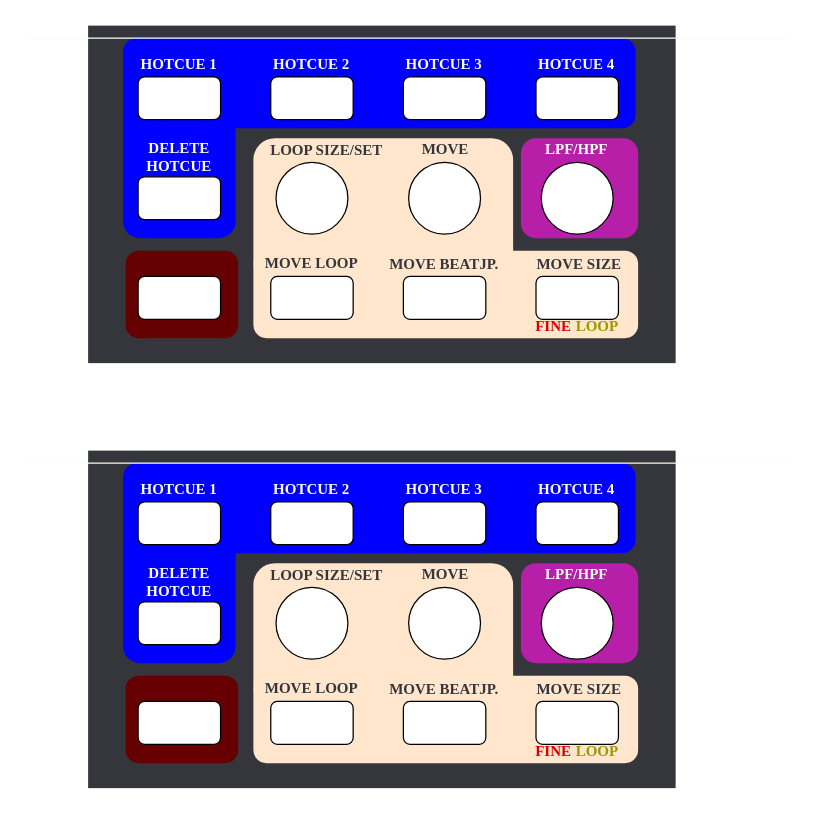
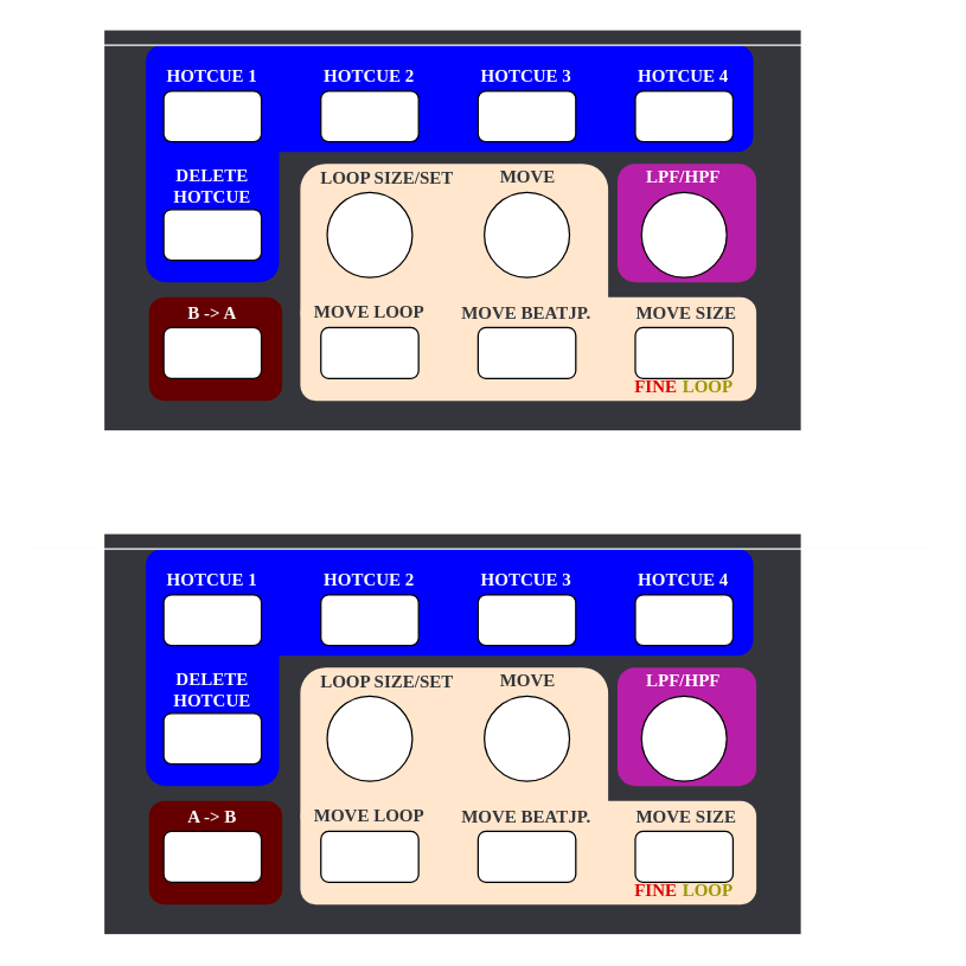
+ <mxCell id="27" value="B -&amp;gt; A" style="text;html=1;strokeColor=none;fillColor=none;align=center;verticalAlign=middle;whiteSpace=wrap;rounded=0;shadow=0;glass=0;sketch=0;fontColor=#FFFFFF;fontStyle=1;fontFamily=Tahoma;" vertex="1" parent="1"><mxGeometry x="102.97" y="200.67" width="80" height="20" as="geometry" /></mxCell>
+ <mxCell id="61" value="A -&amp;gt; B" style="text;html=1;strokeColor=none;fillColor=none;align=center;verticalAlign=middle;whiteSpace=wrap;rounded=0;shadow=0;glass=0;sketch=0;fontColor=#FFFFFF;fontStyle=1;fontFamily=Tahoma;movable=1;" vertex="1" parent="1"><mxGeometry x="102.97" y="540.67" width="80" height="20" as="geometry" /></mxCell>
